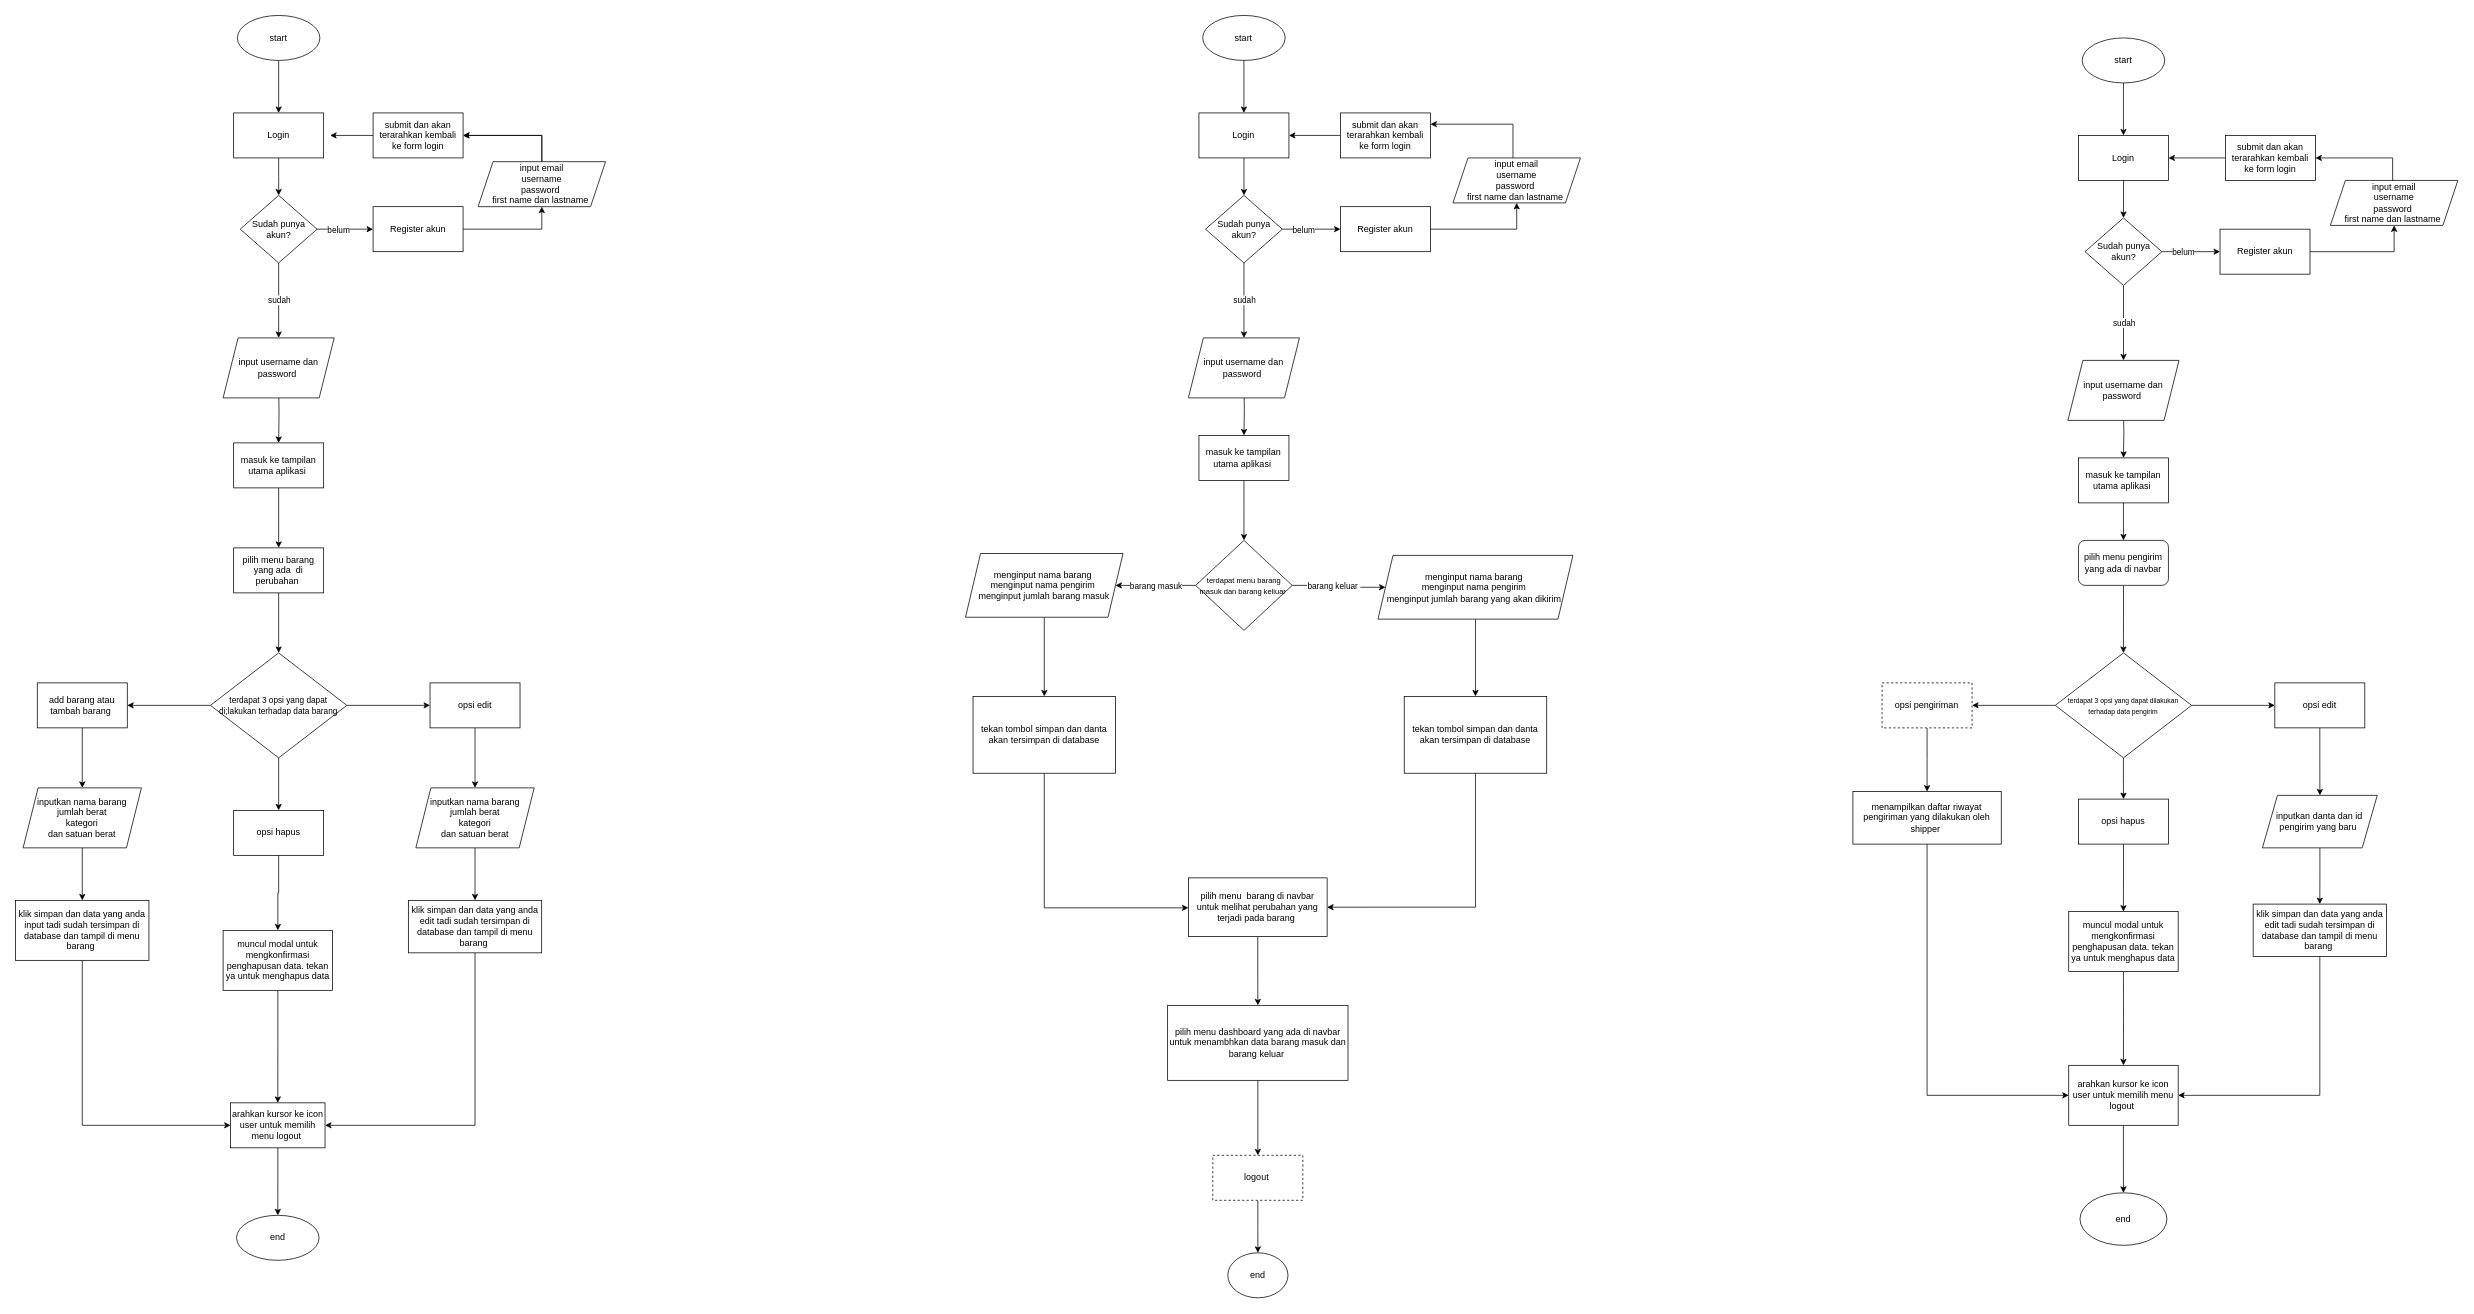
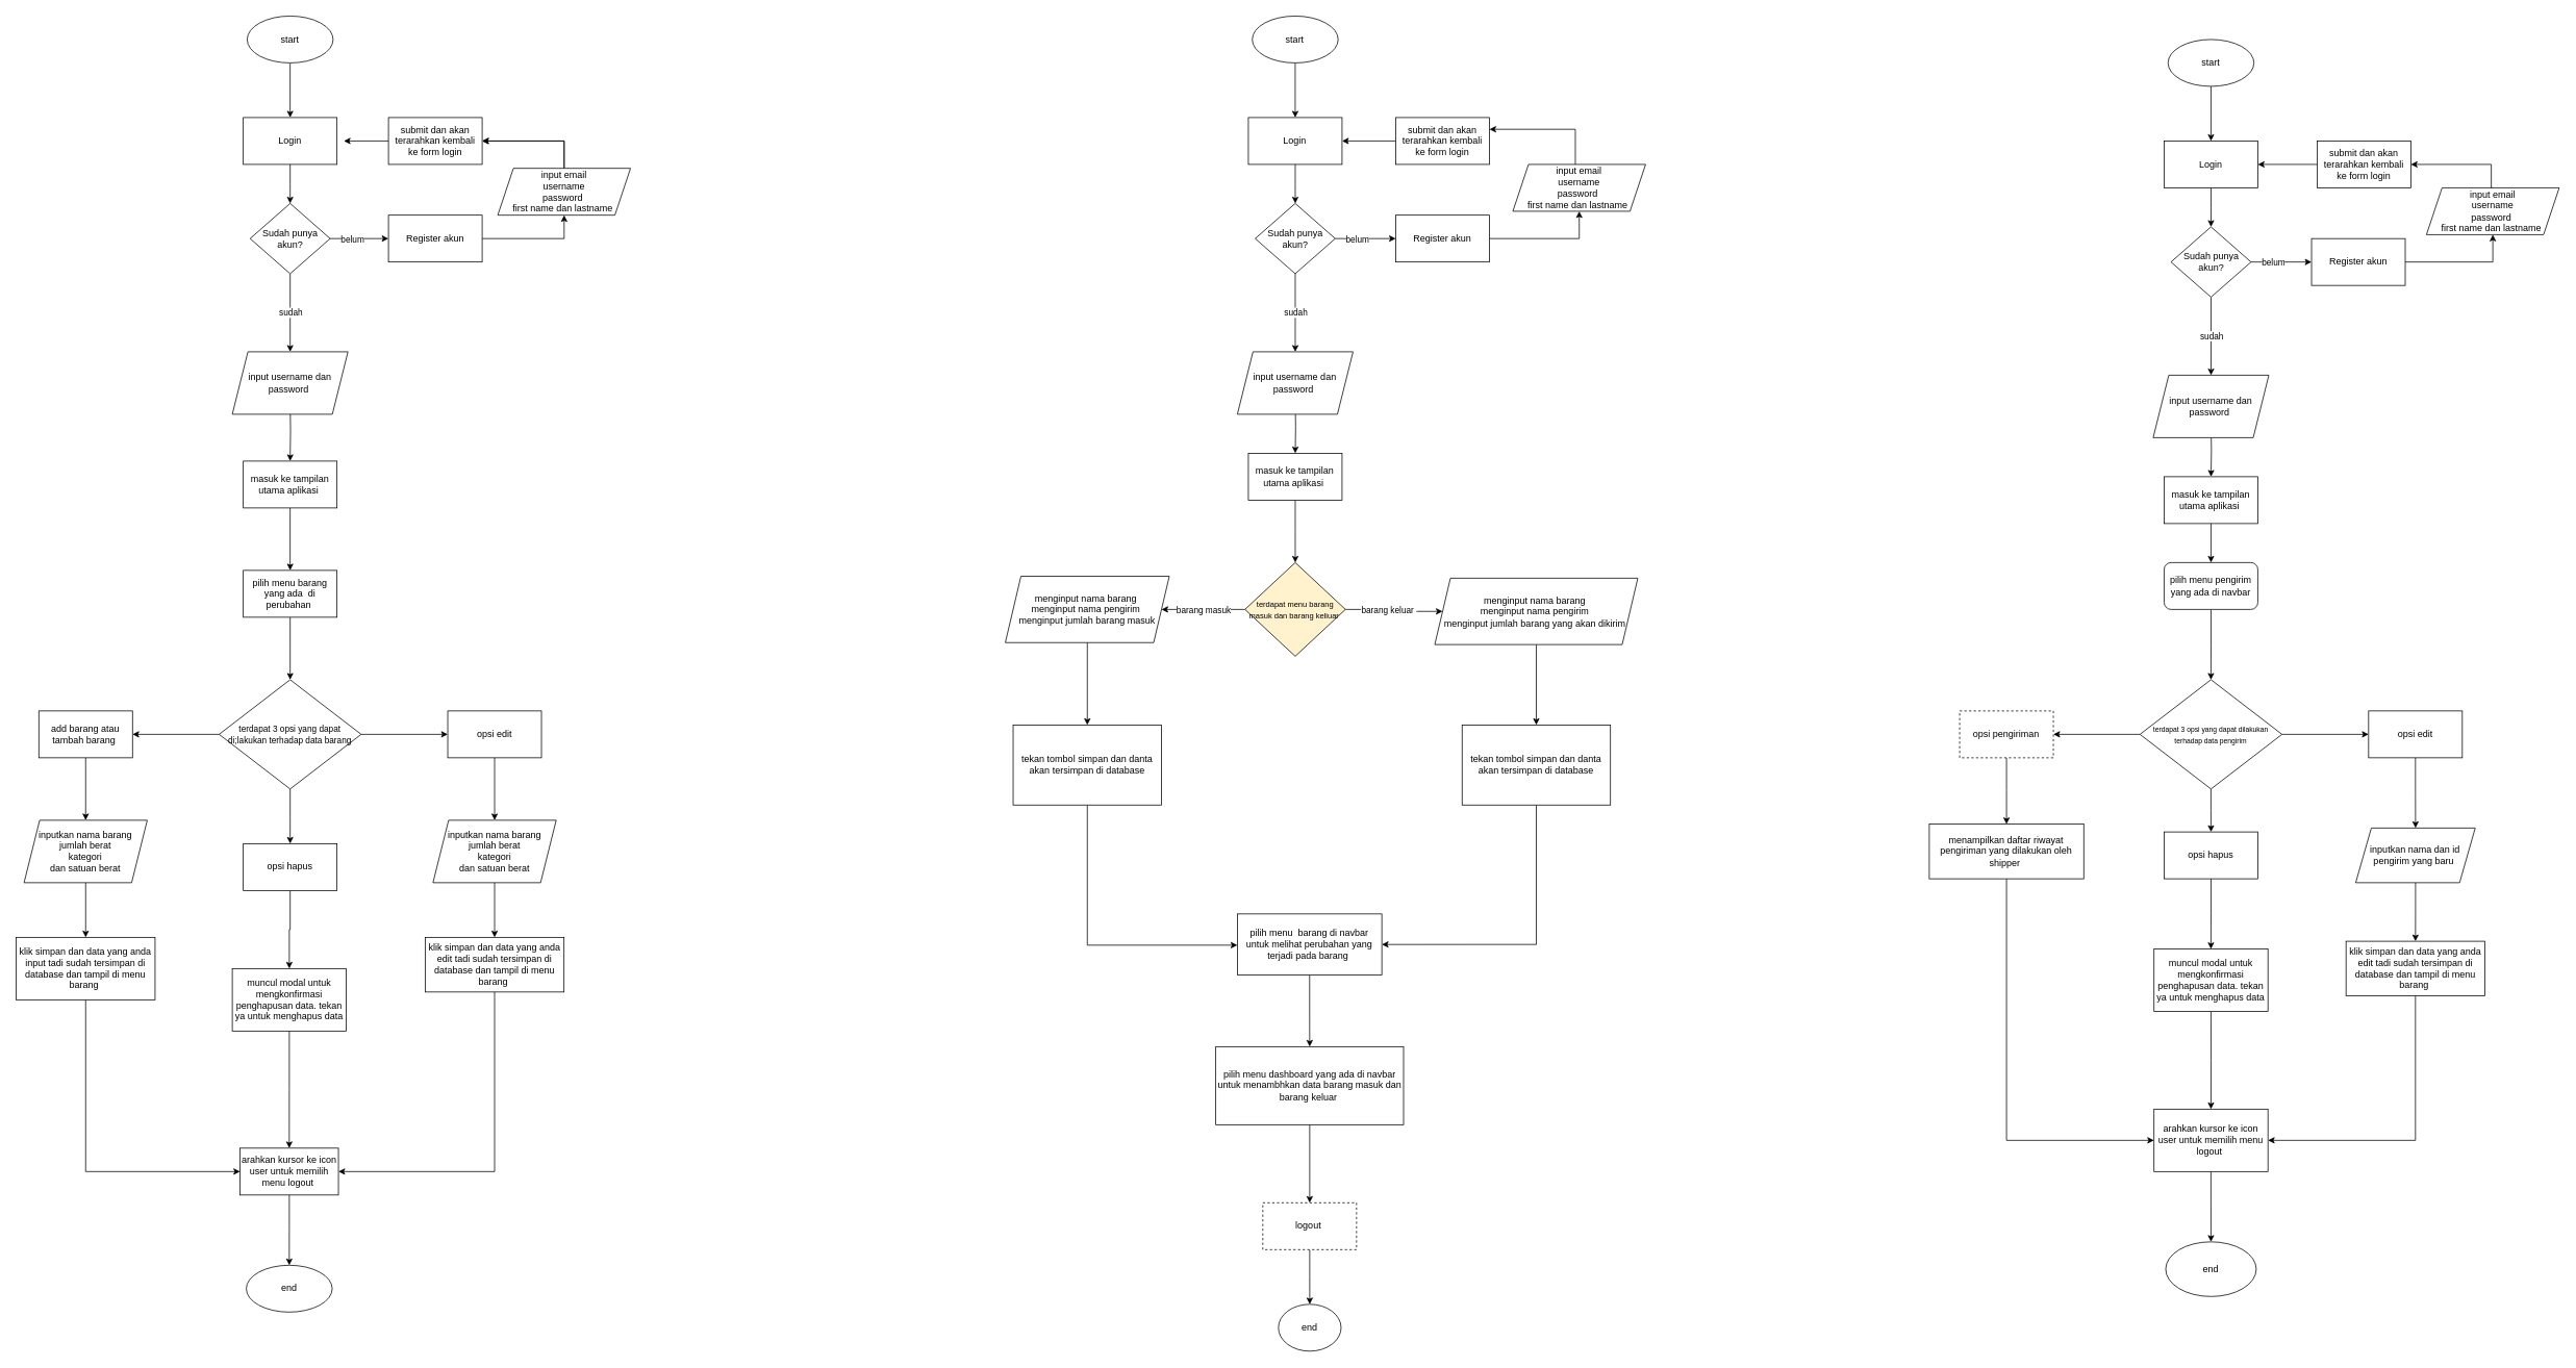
- <mxCell id="24" value="&lt;font style=&quot;font-size: 10px;&quot;&gt;terdapat menu barang masuk dan barang keliuar&amp;nbsp;&lt;/font&gt;" style="rhombus;whiteSpace=wrap;html=1;" vertex="1" parent="1"><mxGeometry x="1593.88" y="720" width="128.75" height="120" as="geometry" /></mxCell>
+ <mxCell id="24" value="&lt;font style=&quot;font-size: 10px;&quot;&gt;terdapat menu barang masuk dan barang keliuar&amp;nbsp;&lt;/font&gt;" style="rhombus;whiteSpace=wrap;html=1;fillColor=#fff2cc;" vertex="1" parent="1"><mxGeometry x="1593.88" y="720" width="128.75" height="120" as="geometry" /></mxCell>
- <mxCell id="115" value="inputkan danta dan id pengirim yang baru&amp;nbsp;" style="shape=parallelogram;perimeter=parallelogramPerimeter;whiteSpace=wrap;html=1;fixedSize=1;" vertex="1" parent="1"><mxGeometry x="3016.39" y="1060" width="153.06" height="70" as="geometry" /></mxCell>
+ <mxCell id="115" value="inputkan nama dan id pengirim yang baru&amp;nbsp;" style="shape=parallelogram;perimeter=parallelogramPerimeter;whiteSpace=wrap;html=1;fixedSize=1;" vertex="1" parent="1"><mxGeometry x="3016.39" y="1060" width="153.06" height="70" as="geometry" /></mxCell>
